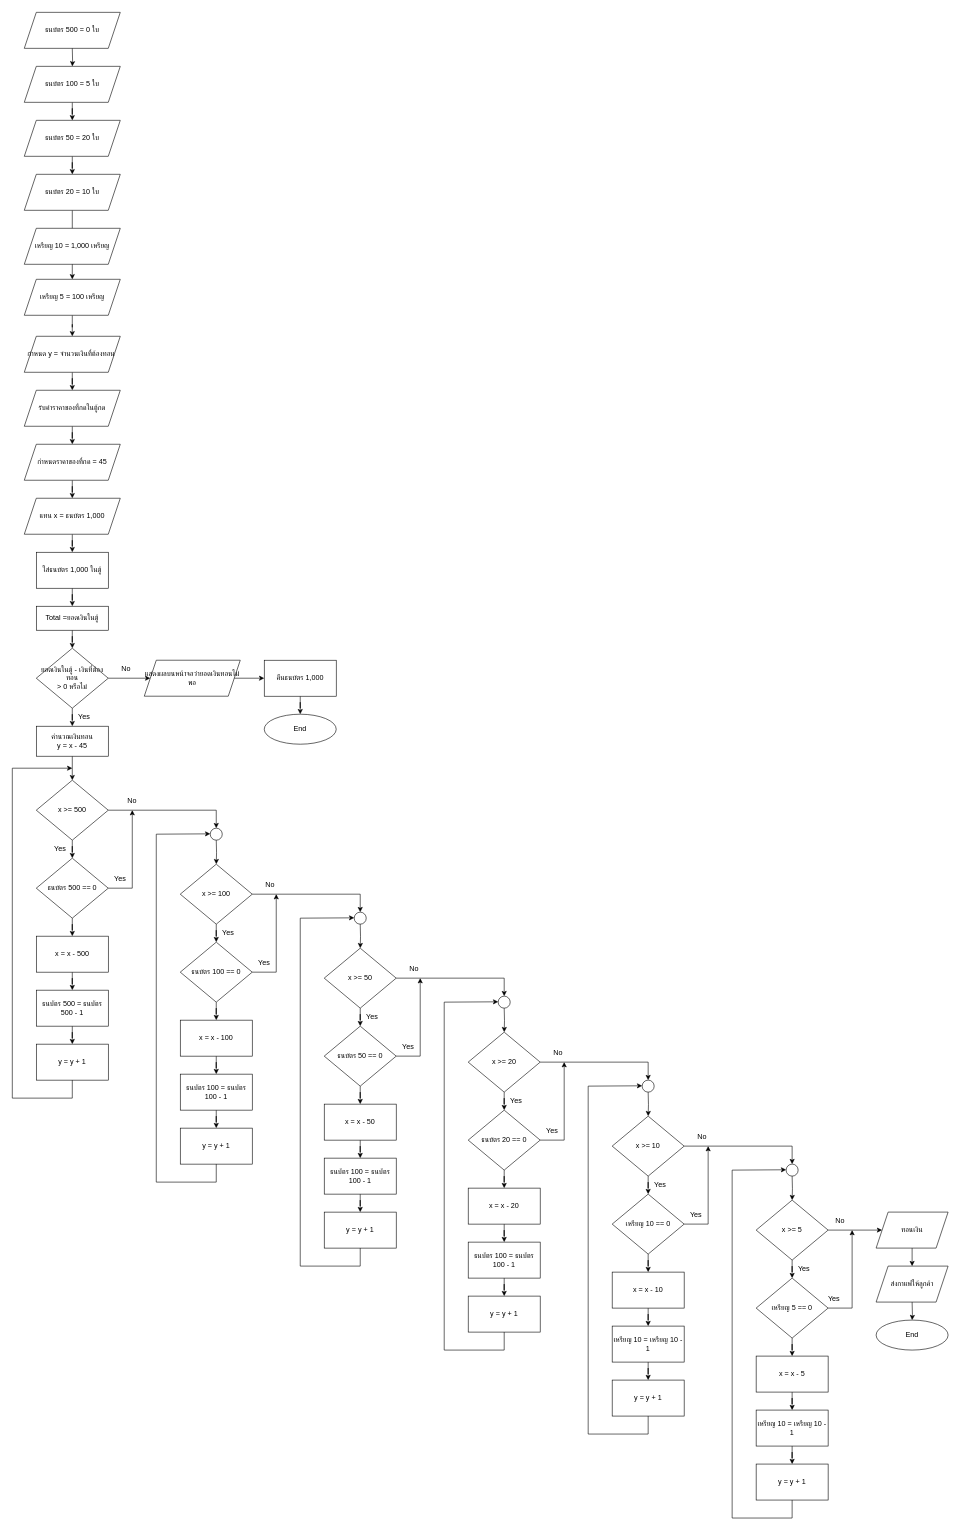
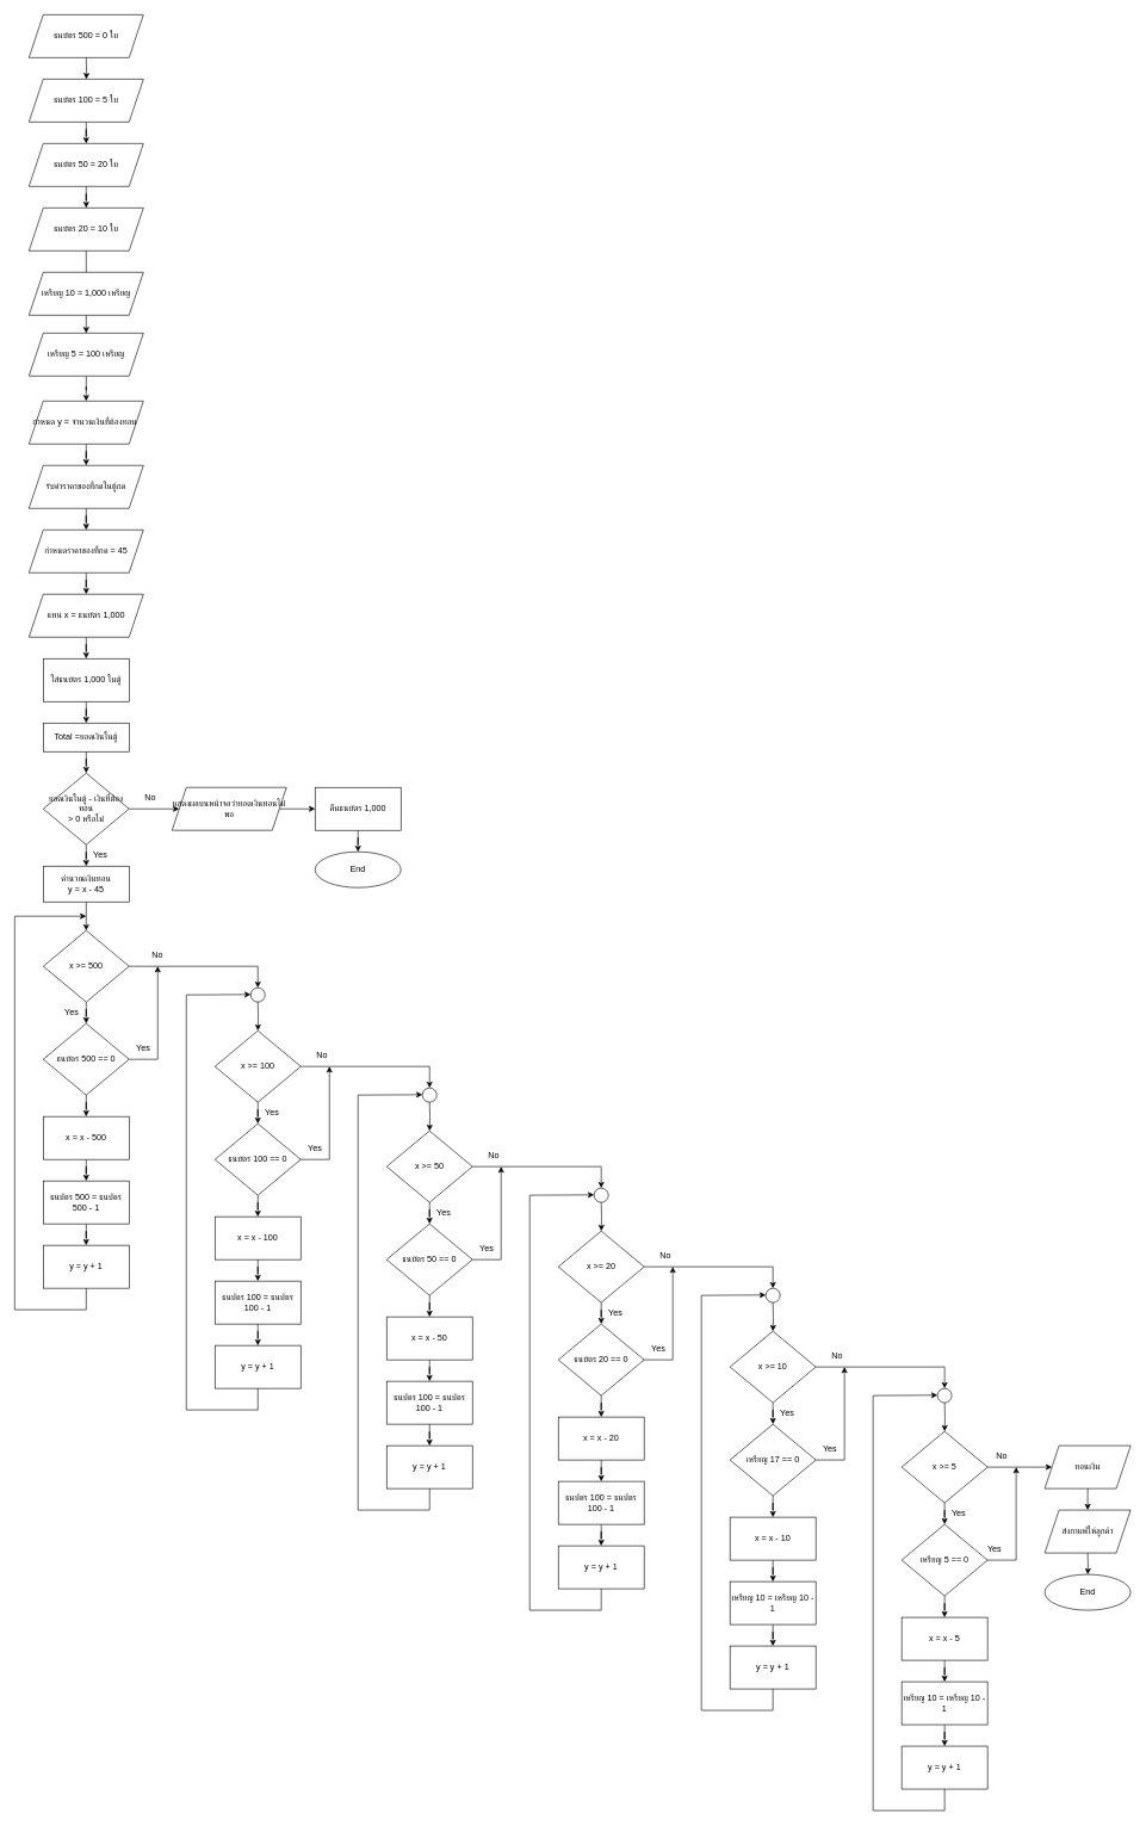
- <mxCell id="116" value="เหรียญ 10 == 0" style="rhombus;whiteSpace=wrap;html=1;" vertex="1" parent="1"><mxGeometry x="1020" y="1990" width="120" height="100" as="geometry" /></mxCell>
+ <mxCell id="116" value="เหรียญ 17 == 0" style="rhombus;whiteSpace=wrap;html=1;" vertex="1" parent="1"><mxGeometry x="1020" y="1990" width="120" height="100" as="geometry" /></mxCell>
